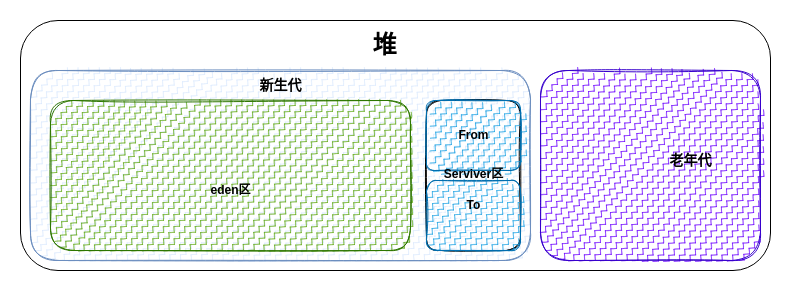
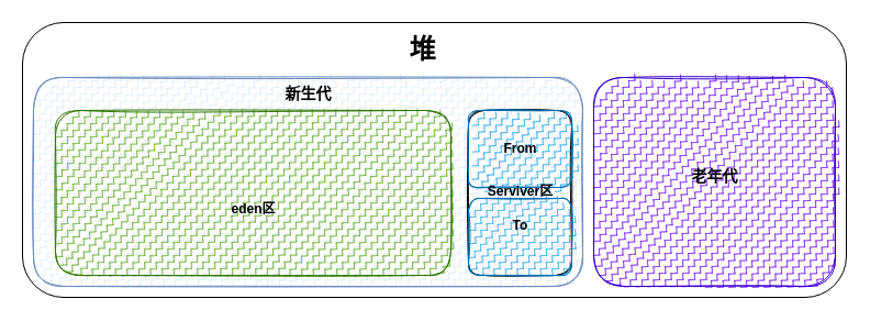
- <mxCell id="11" value="&lt;h3&gt;老年代&lt;/h3&gt;" style="text;html=1;align=center;verticalAlign=middle;resizable=0;points=[];autosize=1;strokeColor=none;fillColor=none;" vertex="1" parent="1"><mxGeometry x="660" y="135" width="60" height="50" as="geometry" /></mxCell>
+ <mxCell id="11" value="&lt;h3&gt;老年代&lt;/h3&gt;" style="text;html=1;align=center;verticalAlign=middle;resizable=0;points=[];autosize=1;strokeColor=none;fillColor=none;" vertex="1" parent="1"><mxGeometry x="620" y="135" width="60" height="50" as="geometry" /></mxCell>
